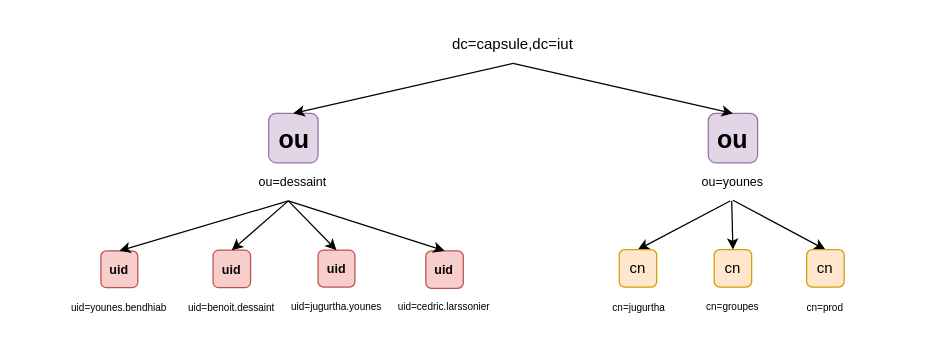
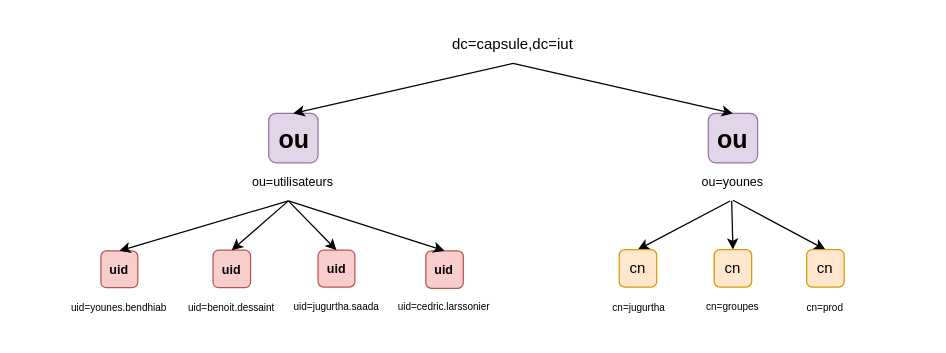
- <mxCell id="9" value="&lt;font style=&quot;font-size: 10px;&quot;&gt;ou=dessaint&lt;/font&gt;" style="text;html=1;strokeColor=none;fillColor=none;align=center;verticalAlign=middle;whiteSpace=wrap;rounded=0;" parent="1" vertex="1"><mxGeometry x="159.25" y="129.5" width="150" height="30" as="geometry" /></mxCell>
+ <mxCell id="9" value="&lt;font style=&quot;font-size: 10px;&quot;&gt;ou=utilisateurs&lt;/font&gt;" style="text;html=1;strokeColor=none;fillColor=none;align=center;verticalAlign=middle;whiteSpace=wrap;rounded=0;" parent="1" vertex="1"><mxGeometry x="159.25" y="129.5" width="150" height="30" as="geometry" /></mxCell>
- <mxCell id="16" value="&lt;font style=&quot;font-size: 8px;&quot;&gt;uid=jugurtha.younes&lt;/font&gt;" style="text;html=1;strokeColor=none;fillColor=none;align=center;verticalAlign=middle;whiteSpace=wrap;rounded=0;" parent="1" vertex="1"><mxGeometry x="193.75" y="229" width="150" height="30" as="geometry" /></mxCell>
+ <mxCell id="16" value="&lt;font style=&quot;font-size: 8px;&quot;&gt;uid=jugurtha.saada&lt;/font&gt;" style="text;html=1;strokeColor=none;fillColor=none;align=center;verticalAlign=middle;whiteSpace=wrap;rounded=0;" parent="1" vertex="1"><mxGeometry x="193.75" y="229" width="150" height="30" as="geometry" /></mxCell>
